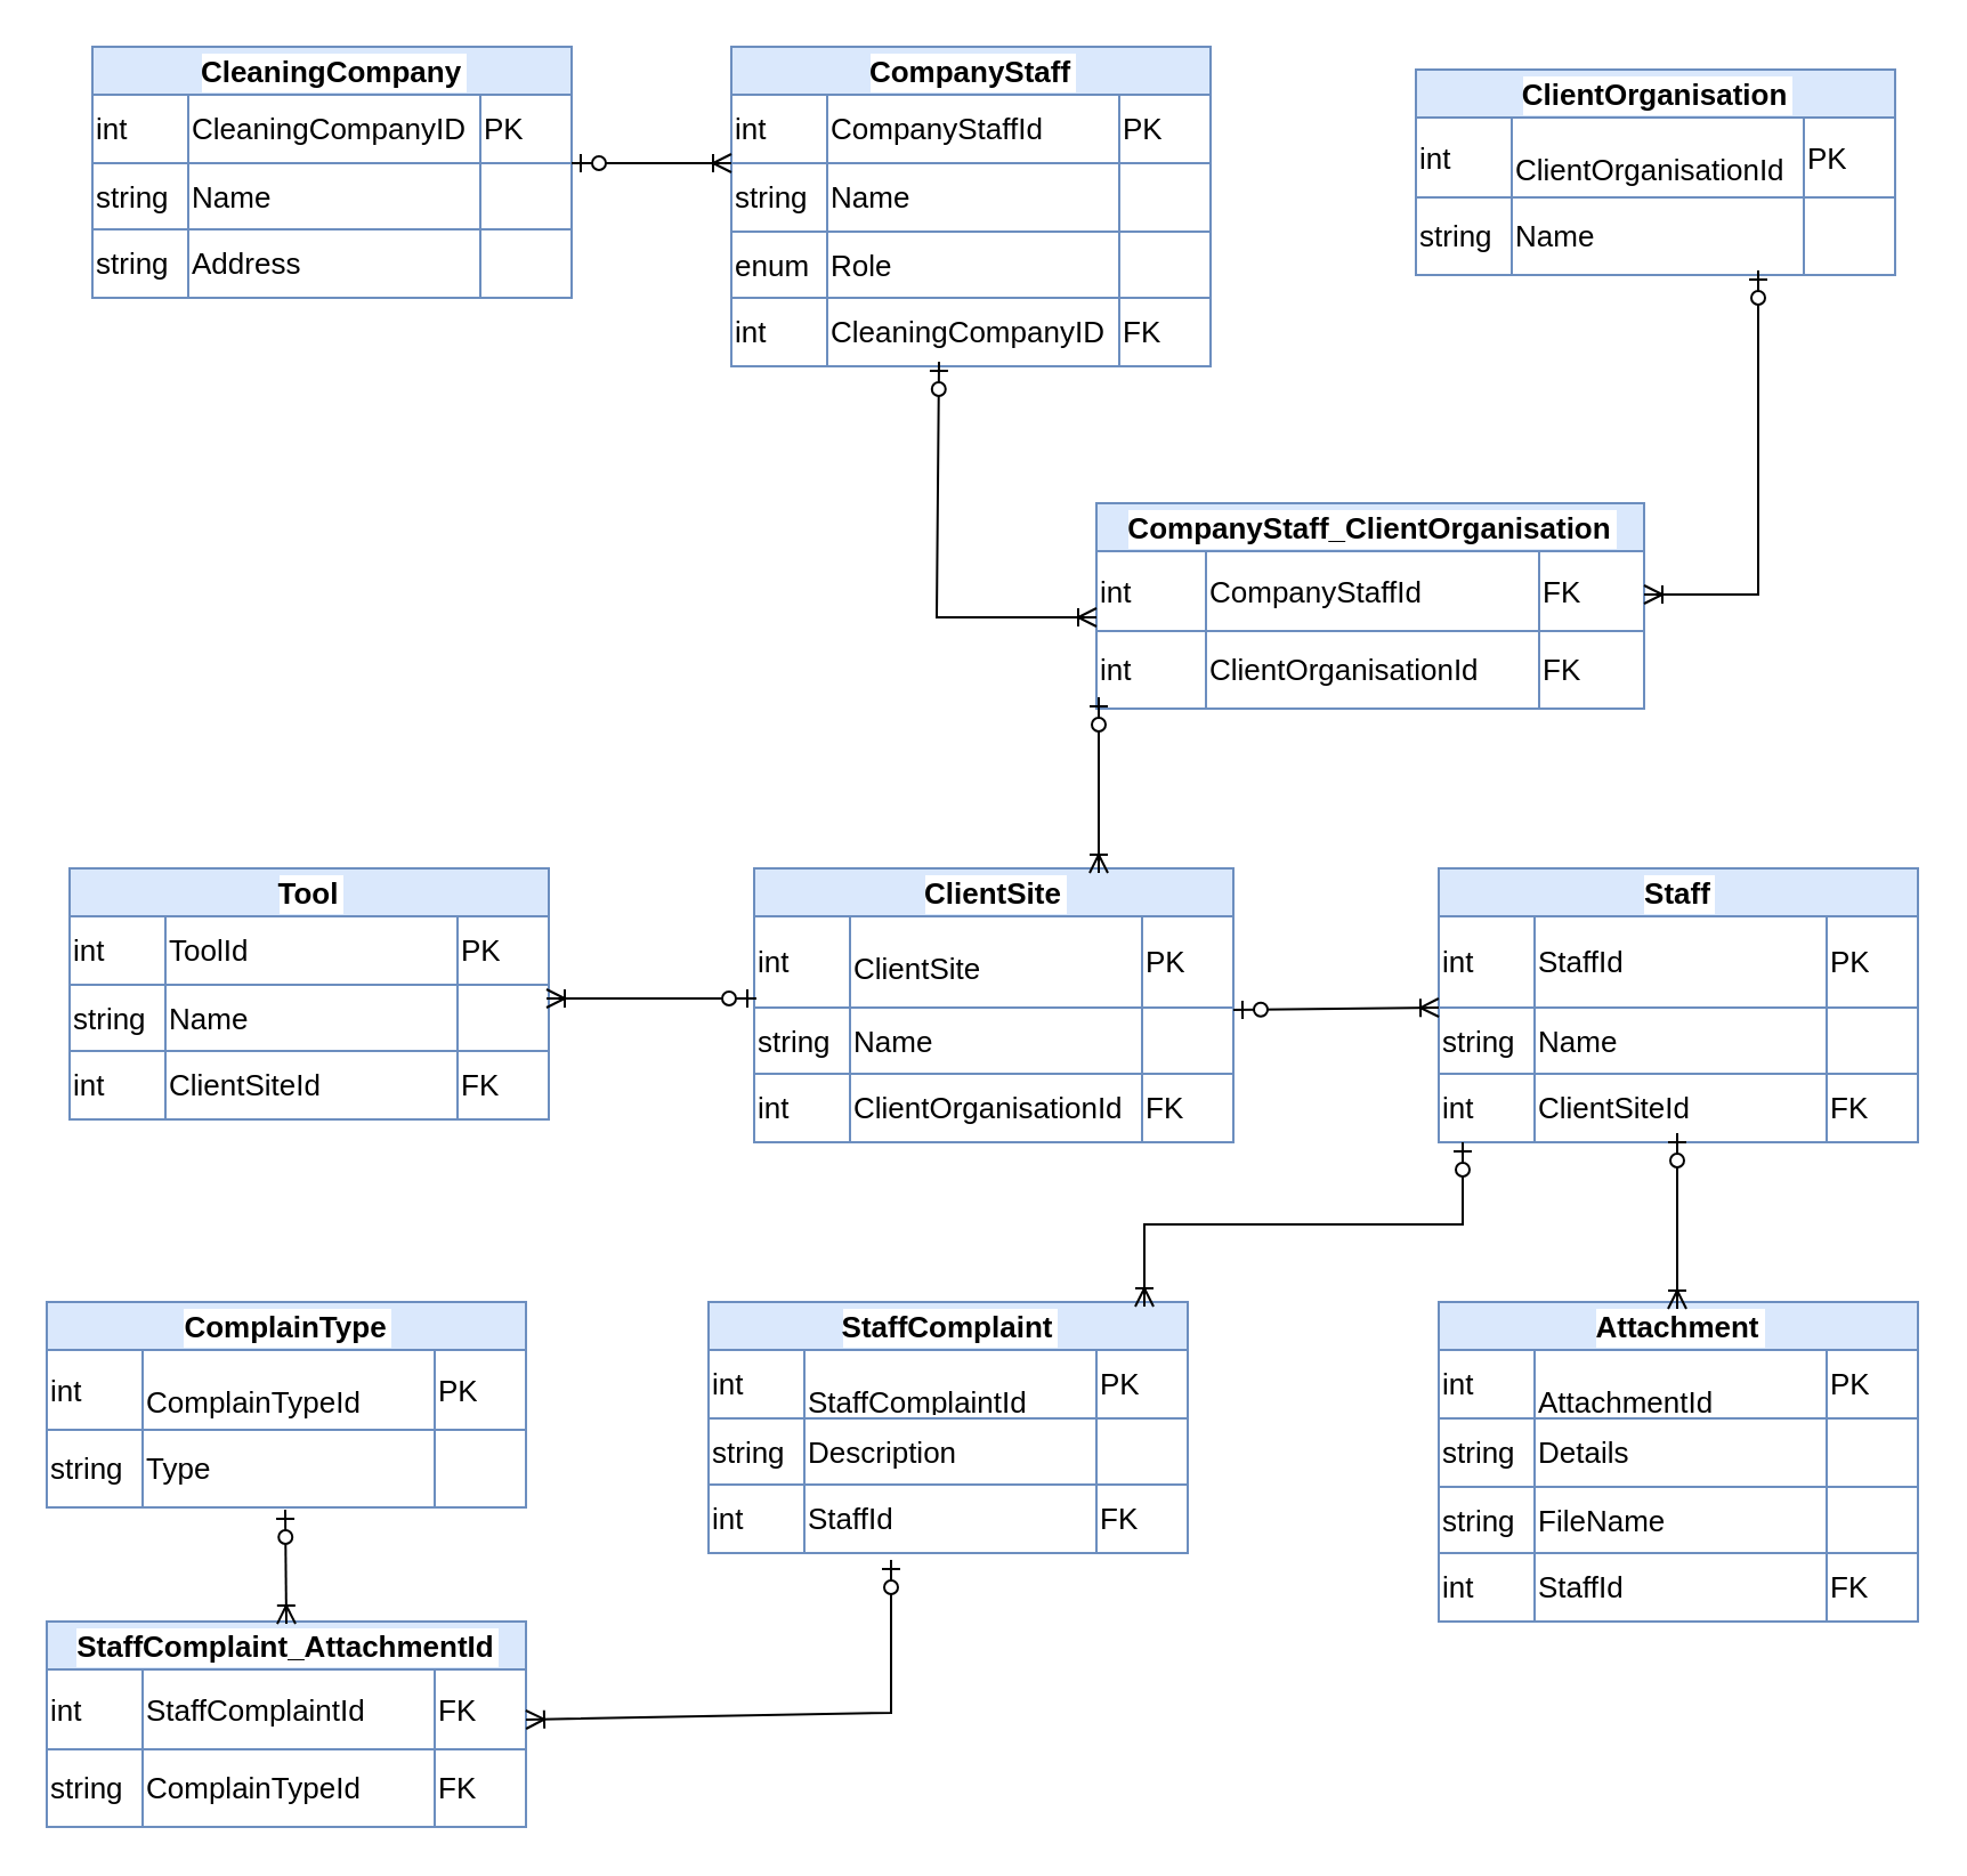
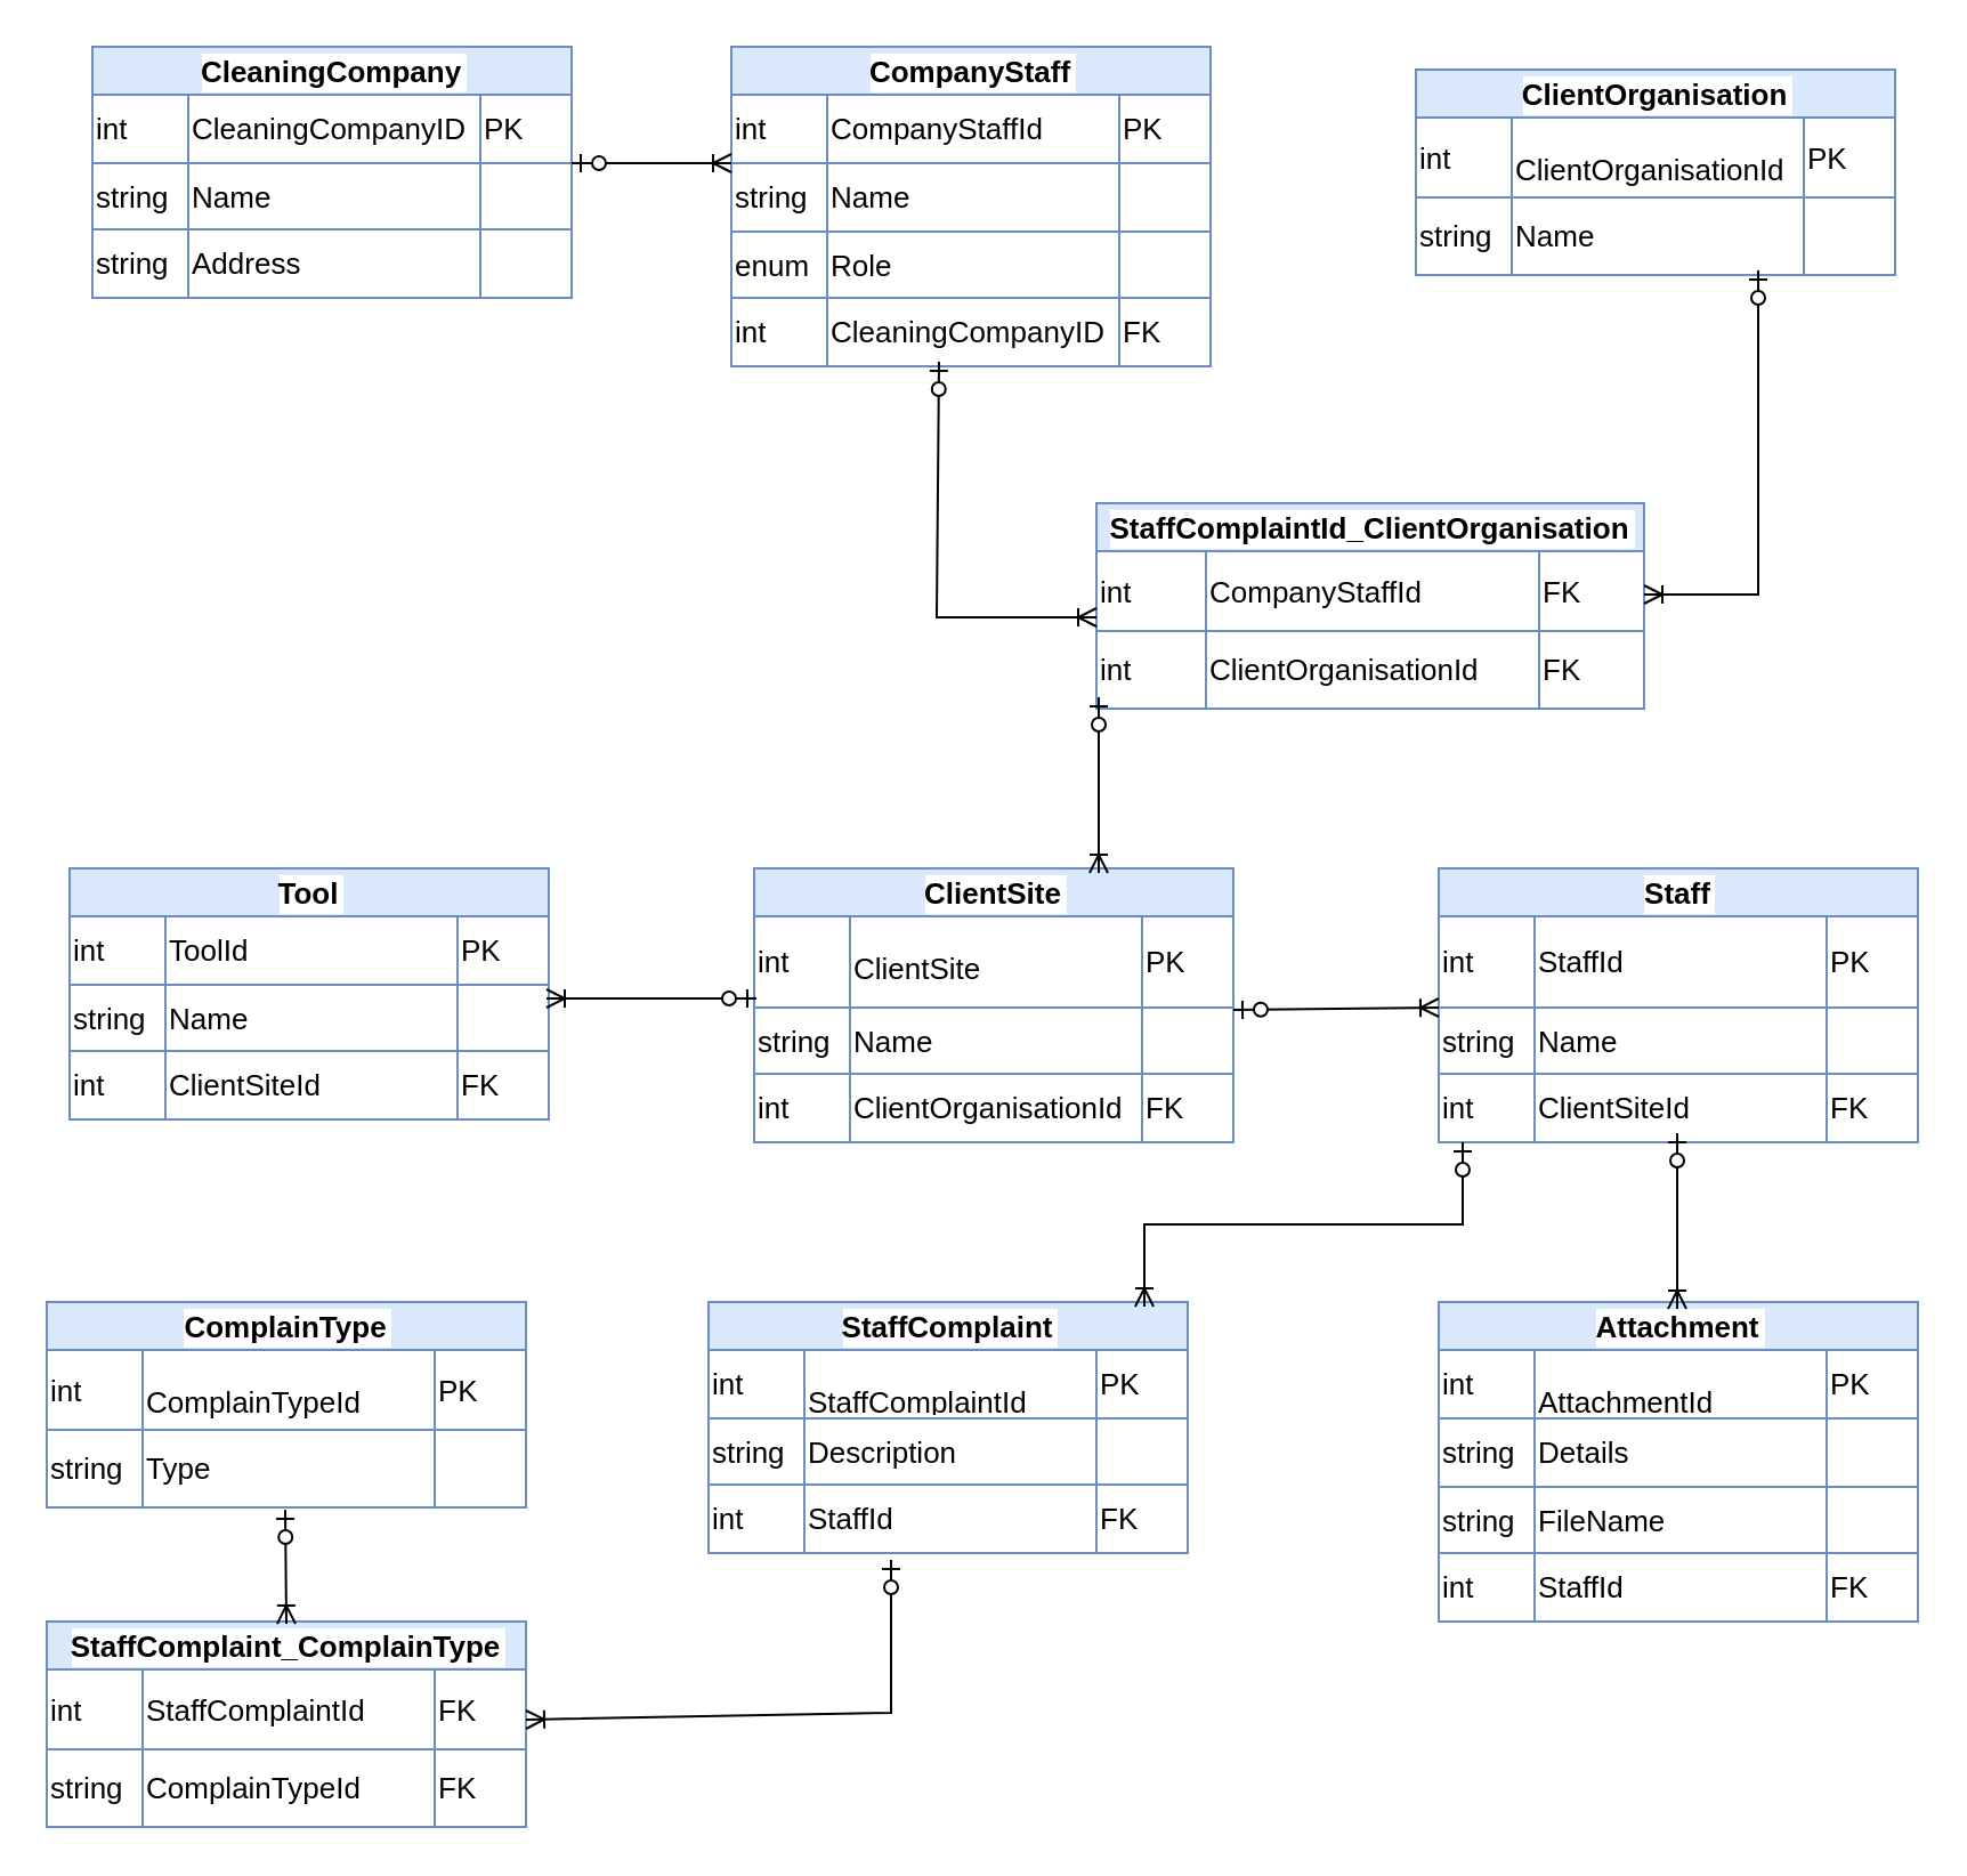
- <mxCell id="106" value="CompanyStaff_ClientOrganisation" style="shape=table;startSize=21;container=1;collapsible=0;childLayout=tableLayout;strokeColor=#6c8ebf;fontSize=13;labelBackgroundColor=#FFFFFF;fillColor=#dae8fc;fontStyle=1;align=center;movable=0;resizable=0;rotatable=0;deletable=0;editable=0;connectable=0;" parent="1" vertex="1"><mxGeometry x="480" y="220" width="240" height="90" as="geometry" /></mxCell>
+ <mxCell id="106" value="StaffComplaintId_ClientOrganisation" style="shape=table;startSize=21;container=1;collapsible=0;childLayout=tableLayout;strokeColor=#6c8ebf;fontSize=13;labelBackgroundColor=#FFFFFF;fillColor=#dae8fc;fontStyle=1;align=center;movable=0;resizable=0;rotatable=0;deletable=0;editable=0;connectable=0;" parent="1" vertex="1"><mxGeometry x="480" y="220" width="240" height="90" as="geometry" /></mxCell>
- <mxCell id="88" value="StaffComplaint_AttachmentId" style="shape=table;startSize=21;container=1;collapsible=0;childLayout=tableLayout;strokeColor=#6c8ebf;fontSize=13;labelBackgroundColor=#FFFFFF;fillColor=#dae8fc;fontStyle=1;align=center;movable=0;resizable=0;rotatable=0;deletable=0;editable=0;connectable=0;" parent="1" vertex="1"><mxGeometry x="20" y="710" width="210" height="90" as="geometry" /></mxCell>
+ <mxCell id="88" value="StaffComplaint_ComplainType" style="shape=table;startSize=21;container=1;collapsible=0;childLayout=tableLayout;strokeColor=#6c8ebf;fontSize=13;labelBackgroundColor=#FFFFFF;fillColor=#dae8fc;fontStyle=1;align=center;movable=0;resizable=0;rotatable=0;deletable=0;editable=0;connectable=0;" parent="1" vertex="1"><mxGeometry x="20" y="710" width="210" height="90" as="geometry" /></mxCell>
